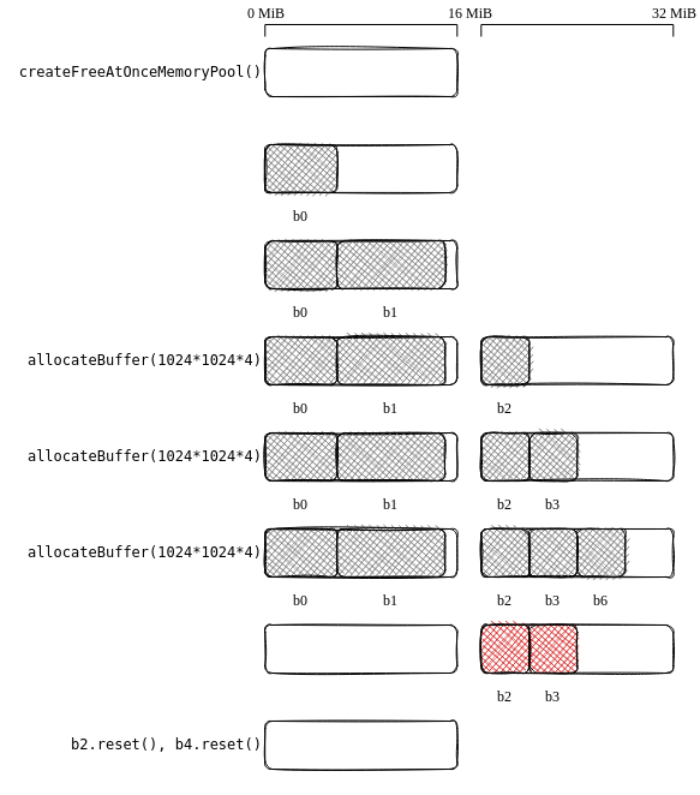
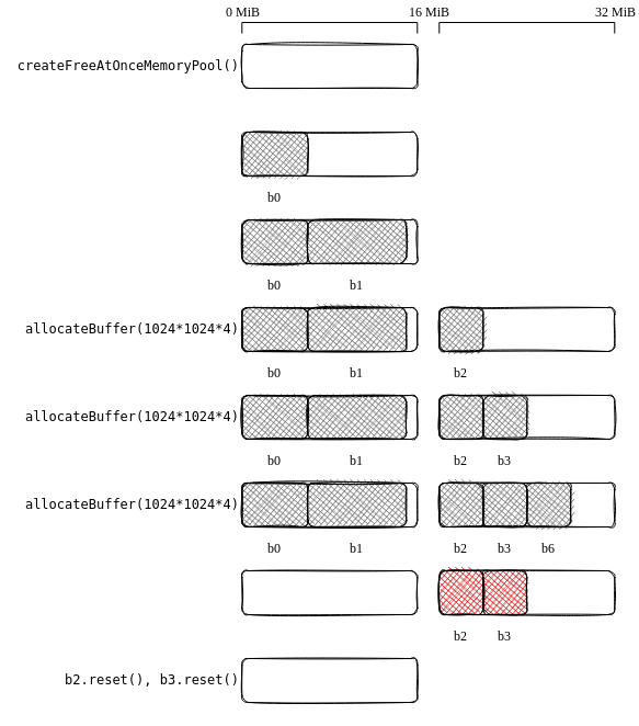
- <mxCell id="51" value="&lt;pre&gt;&lt;span class=&quot;n&quot;&gt;b2.reset(), b4.reset()&lt;/span&gt;&lt;span class=&quot;p&quot;&gt;&lt;/span&gt;&lt;/pre&gt;" style="rounded=0;whiteSpace=wrap;html=1;fontFamily=Lucida Console;align=right;strokeColor=none;fillColor=none;fontSize=12;" parent="1" vertex="1"><mxGeometry x="20.29" y="600" width="200" height="40" as="geometry" /></mxCell>
+ <mxCell id="51" value="&lt;pre&gt;&lt;span class=&quot;n&quot;&gt;b2.reset(), b3.reset()&lt;/span&gt;&lt;span class=&quot;p&quot;&gt;&lt;/span&gt;&lt;/pre&gt;" style="rounded=0;whiteSpace=wrap;html=1;fontFamily=Lucida Console;align=right;strokeColor=none;fillColor=none;fontSize=12;" parent="1" vertex="1"><mxGeometry x="20.29" y="600" width="200" height="40" as="geometry" /></mxCell>
